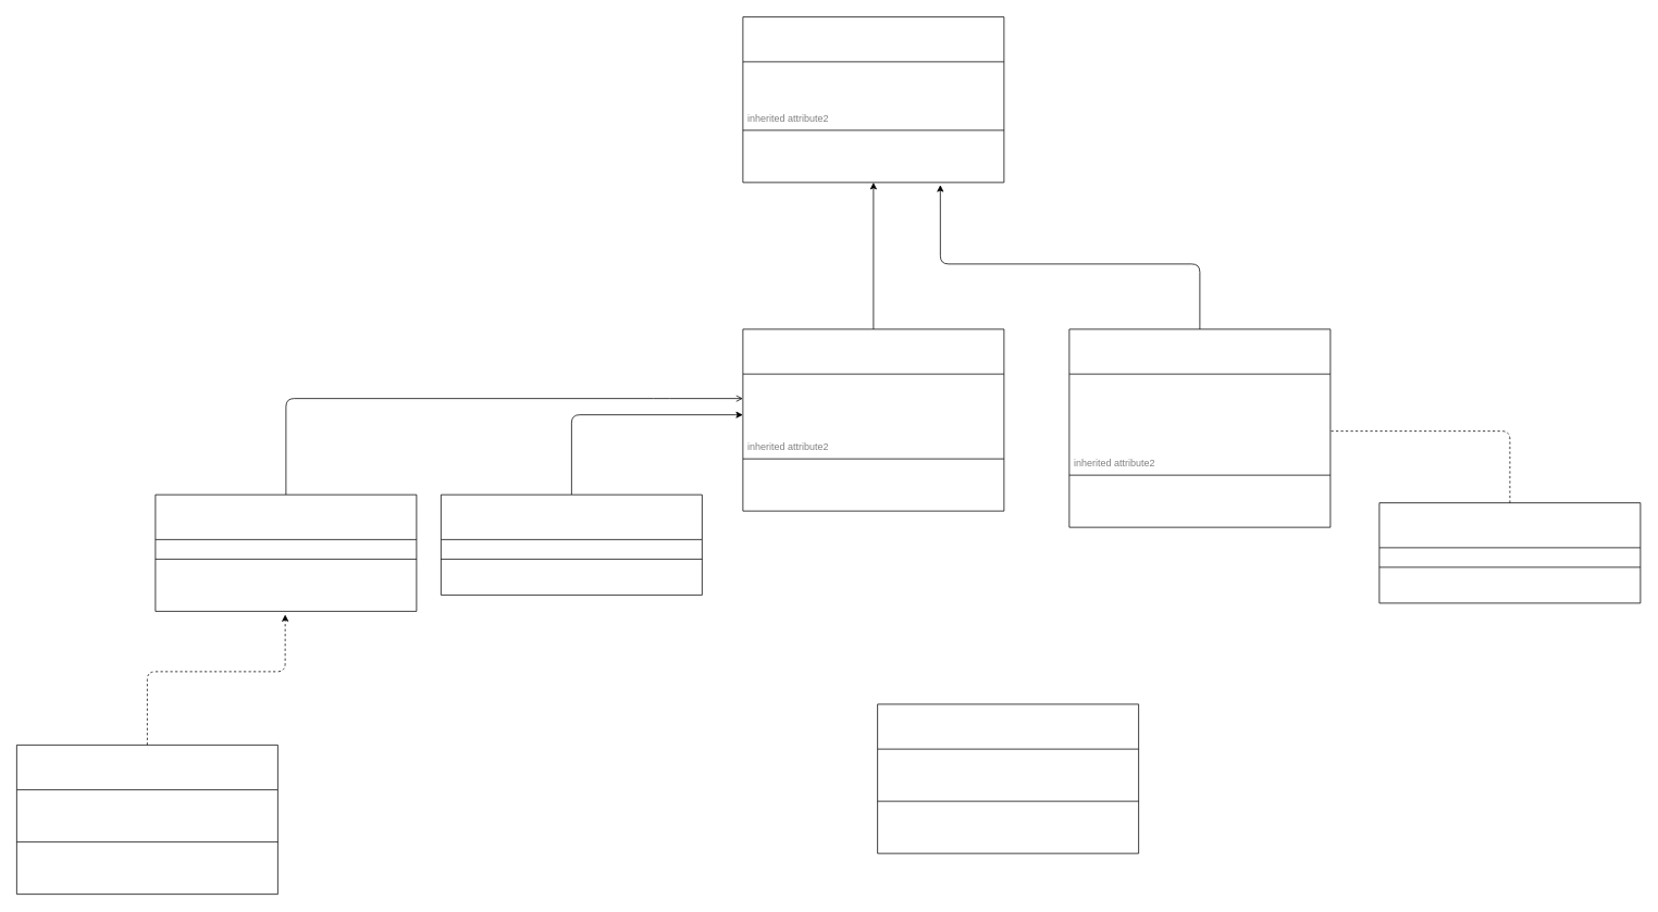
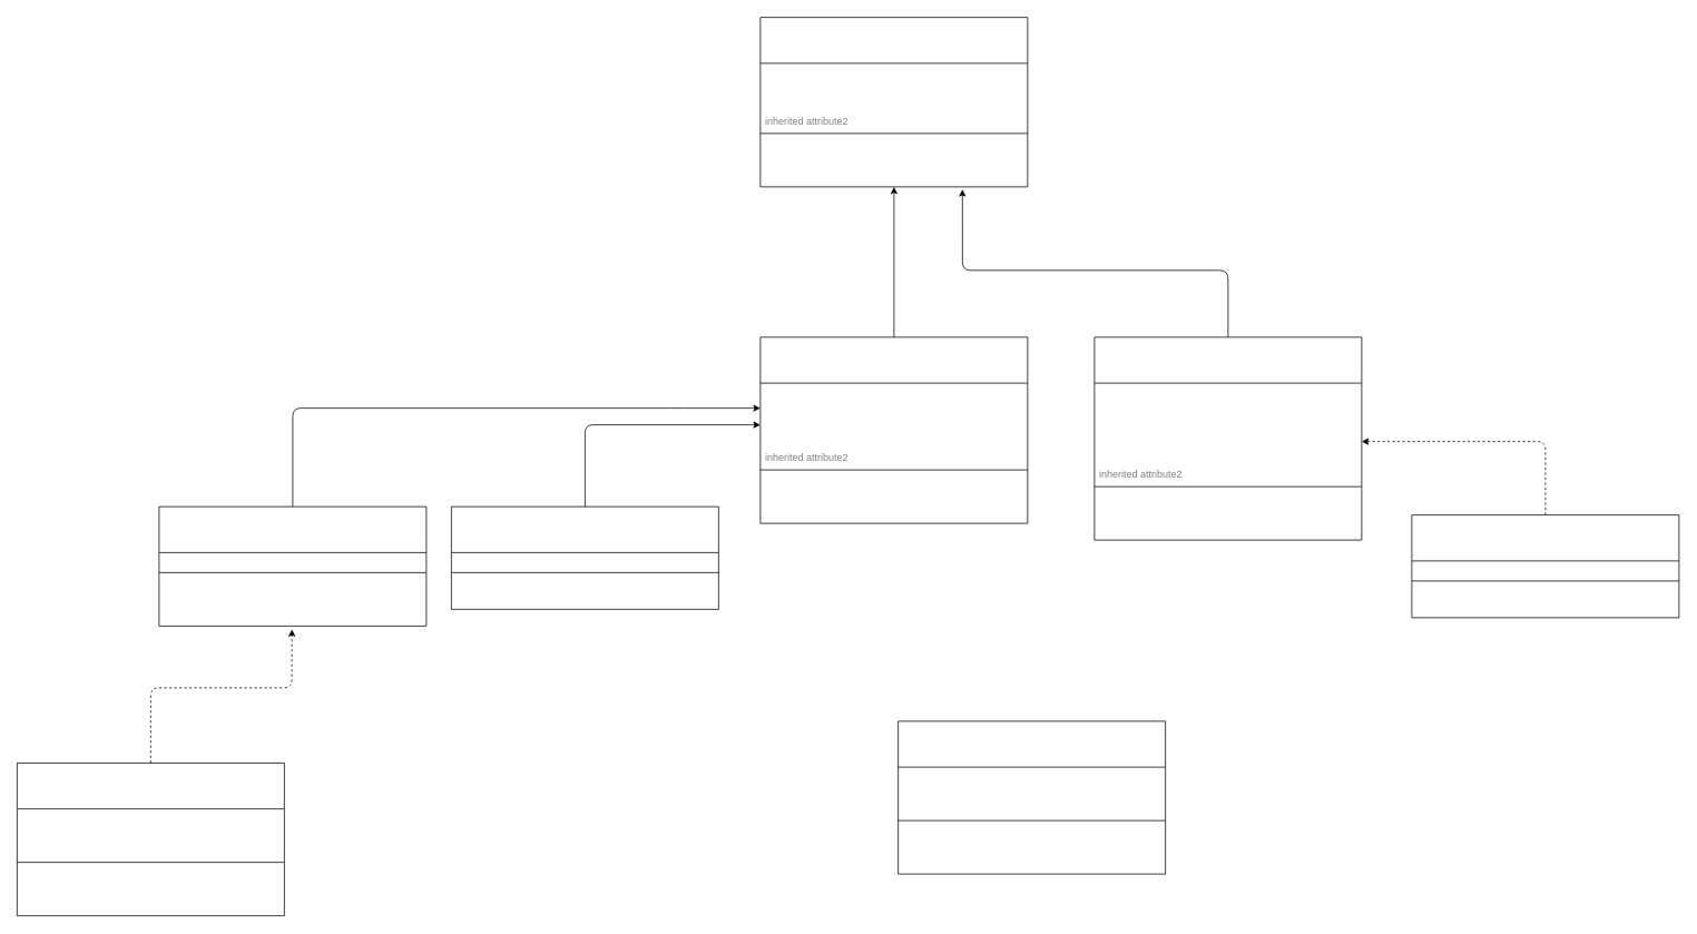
- <mxCell id="34" style="edgeStyle=none;html=1;exitX=0.5;exitY=0;exitDx=0;exitDy=0;entryX=0;entryY=0.5;entryDx=0;entryDy=0;fontColor=#FFFFFF;endArrow=open;" edge="1" parent="1" source="35" target="14"><mxGeometry relative="1" as="geometry"><Array as="points"><mxPoint x="350" y="488" /><mxPoint y="488" x="810" /></Array></mxGeometry></mxCell>
+ <mxCell id="34" style="edgeStyle=none;html=1;exitX=0.5;exitY=0;exitDx=0;exitDy=0;entryX=0;entryY=0.5;entryDx=0;entryDy=0;fontColor=#FFFFFF;" edge="1" parent="1" source="35" target="14"><mxGeometry relative="1" as="geometry"><Array as="points"><mxPoint x="350" y="488" /><mxPoint y="488" x="810" /></Array></mxGeometry></mxCell>
- <mxCell id="56" style="edgeStyle=none;html=1;exitX=0.5;exitY=0;exitDx=0;exitDy=0;entryX=1;entryY=0.5;entryDx=0;entryDy=0;dashed=1;fontColor=#FFFFFF;endArrow=none;" edge="1" parent="1" source="57" target="27"><mxGeometry relative="1" as="geometry"><Array as="points"><mxPoint x="1850" y="528" /></Array></mxGeometry></mxCell>
+ <mxCell id="56" style="edgeStyle=none;html=1;exitX=0.5;exitY=0;exitDx=0;exitDy=0;entryX=1;entryY=0.5;entryDx=0;entryDy=0;dashed=1;fontColor=#FFFFFF;" edge="1" parent="1" source="57" target="27"><mxGeometry relative="1" as="geometry"><Array as="points"><mxPoint x="1850" y="528" /></Array></mxGeometry></mxCell>
